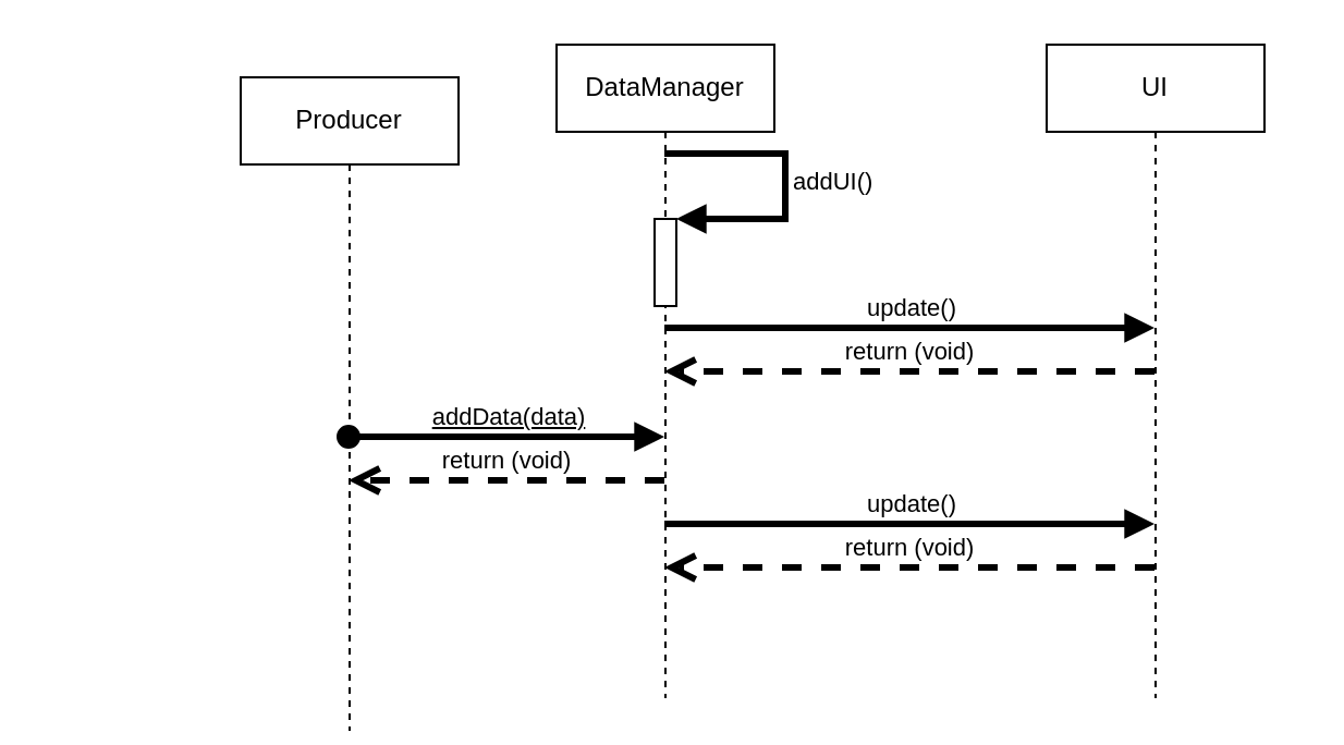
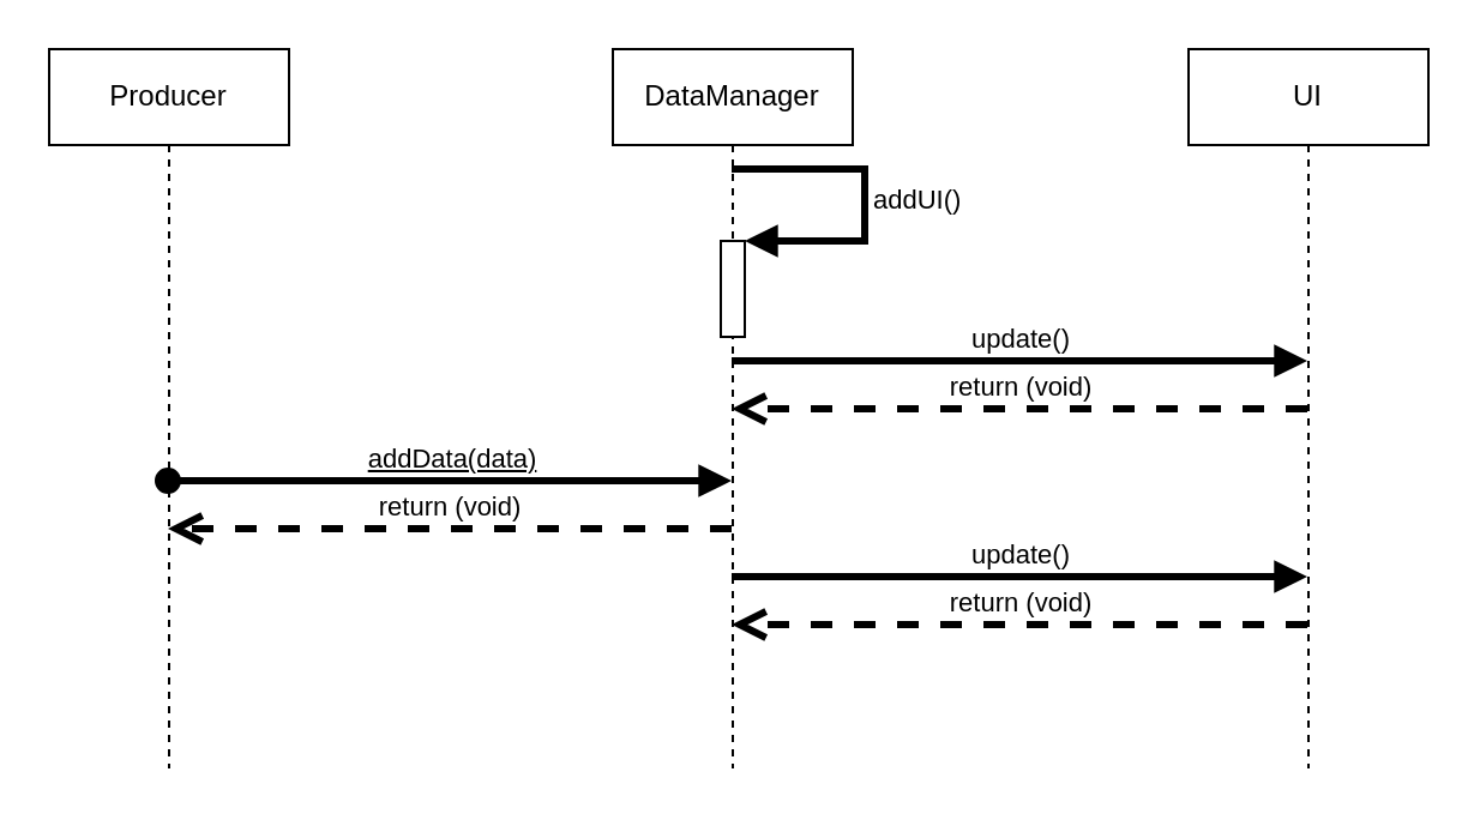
- <mxCell id="2" value="UI" style="shape=umlLifeline;perimeter=lifelinePerimeter;whiteSpace=wrap;html=1;container=1;collapsible=0;recursiveResize=0;outlineConnect=0;" vertex="1" parent="1"><mxGeometry x="480" y="20" width="100" height="300" as="geometry" /></mxCell>
+ <mxCell id="2" value="UI" style="shape=umlLifeline;perimeter=lifelinePerimeter;whiteSpace=wrap;html=1;container=1;collapsible=0;recursiveResize=0;outlineConnect=0;" vertex="1" parent="1"><mxGeometry x="495" y="20" width="100" height="300" as="geometry" /></mxCell>
- <mxCell id="6" value="Producer" style="shape=umlLifeline;perimeter=lifelinePerimeter;whiteSpace=wrap;html=1;container=1;collapsible=0;recursiveResize=0;outlineConnect=0;" vertex="1" parent="1"><mxGeometry x="110" y="35" width="100" height="300" as="geometry" /></mxCell>
+ <mxCell id="6" value="Producer" style="shape=umlLifeline;perimeter=lifelinePerimeter;whiteSpace=wrap;html=1;container=1;collapsible=0;recursiveResize=0;outlineConnect=0;" vertex="1" parent="1"><mxGeometry x="20" y="20" width="100" height="300" as="geometry" /></mxCell>
